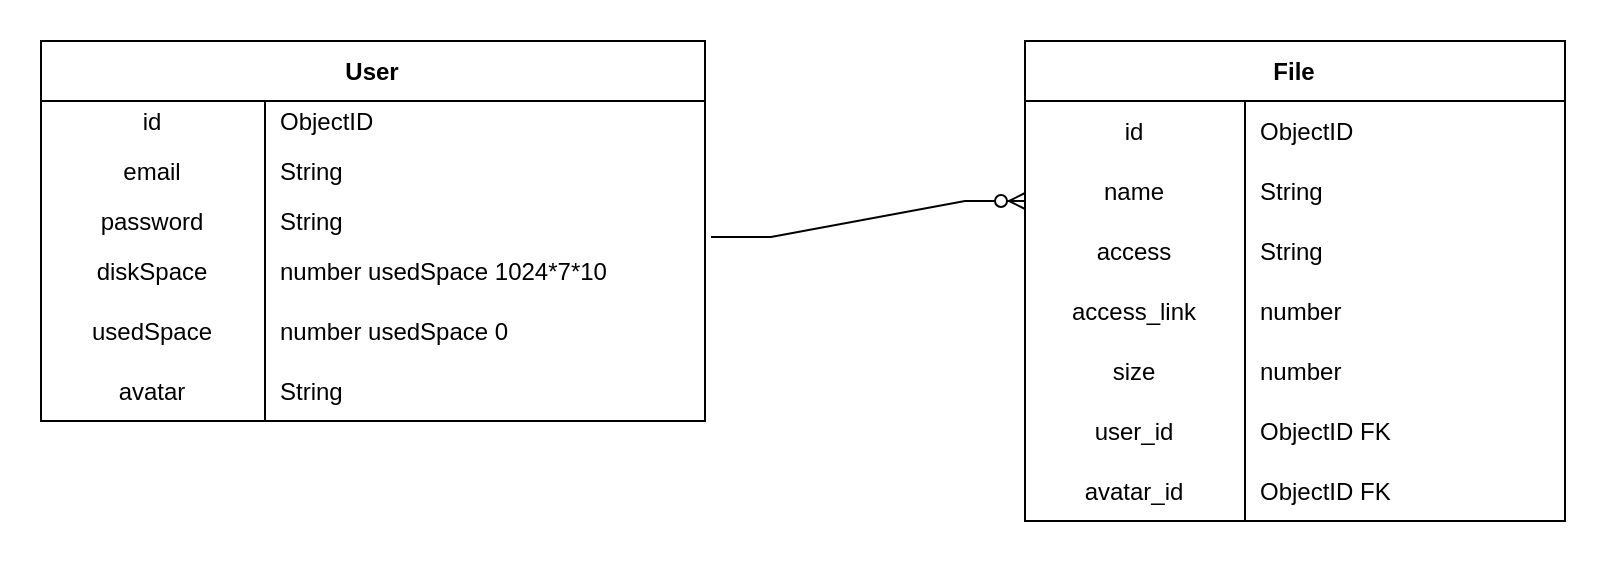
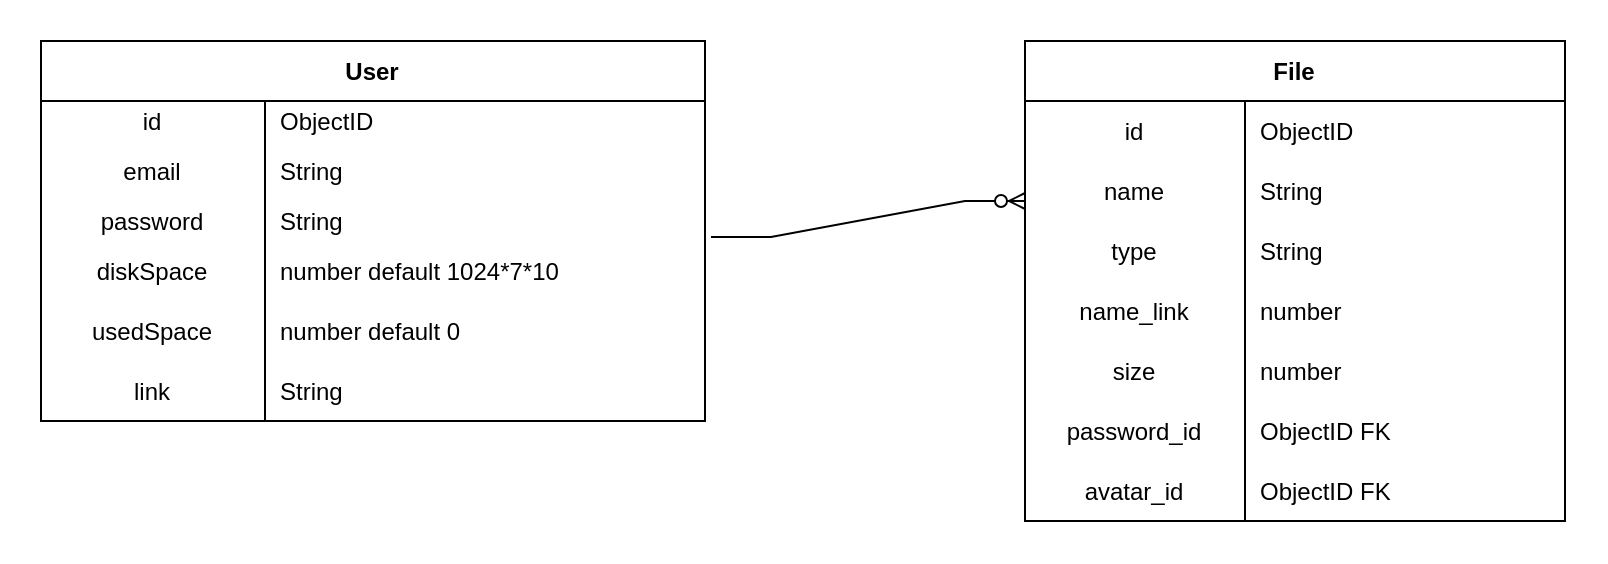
- <mxCell id="10" value="access" style="shape=partialRectangle;connectable=0;fillColor=none;top=0;left=0;bottom=0;right=0;editable=1;overflow=hidden;" vertex="1" parent="9"><mxGeometry width="110" height="30" as="geometry"><mxRectangle width="110" height="30" as="alternateBounds" /></mxGeometry></mxCell>
+ <mxCell id="10" value="type" style="shape=partialRectangle;connectable=0;fillColor=none;top=0;left=0;bottom=0;right=0;editable=1;overflow=hidden;" vertex="1" parent="9"><mxGeometry width="110" height="30" as="geometry"><mxRectangle width="110" height="30" as="alternateBounds" /></mxGeometry></mxCell>
- <mxCell id="36" value="number usedSpace 1024*7*10" style="shape=partialRectangle;connectable=0;fillColor=none;top=0;left=0;bottom=0;right=0;align=left;spacingLeft=6;overflow=hidden;" vertex="1" parent="34"><mxGeometry x="112" width="220" height="30" as="geometry"><mxRectangle width="220" height="30" as="alternateBounds" /></mxGeometry></mxCell>
+ <mxCell id="36" value="number default 1024*7*10" style="shape=partialRectangle;connectable=0;fillColor=none;top=0;left=0;bottom=0;right=0;align=left;spacingLeft=6;overflow=hidden;" vertex="1" parent="34"><mxGeometry x="112" width="220" height="30" as="geometry"><mxRectangle width="220" height="30" as="alternateBounds" /></mxGeometry></mxCell>
- <mxCell id="13" value="access_link" style="shape=partialRectangle;connectable=0;fillColor=none;top=0;left=0;bottom=0;right=0;editable=1;overflow=hidden;" vertex="1" parent="12"><mxGeometry width="110" height="30" as="geometry"><mxRectangle width="110" height="30" as="alternateBounds" /></mxGeometry></mxCell>
+ <mxCell id="13" value="name_link" style="shape=partialRectangle;connectable=0;fillColor=none;top=0;left=0;bottom=0;right=0;editable=1;overflow=hidden;" vertex="1" parent="12"><mxGeometry width="110" height="30" as="geometry"><mxRectangle width="110" height="30" as="alternateBounds" /></mxGeometry></mxCell>
- <mxCell id="39" value="number usedSpace 0" style="shape=partialRectangle;connectable=0;fillColor=none;top=0;left=0;bottom=0;right=0;align=left;spacingLeft=6;overflow=hidden;" vertex="1" parent="37"><mxGeometry x="112" width="220" height="30" as="geometry"><mxRectangle width="220" height="30" as="alternateBounds" /></mxGeometry></mxCell>
+ <mxCell id="39" value="number default 0" style="shape=partialRectangle;connectable=0;fillColor=none;top=0;left=0;bottom=0;right=0;align=left;spacingLeft=6;overflow=hidden;" vertex="1" parent="37"><mxGeometry x="112" width="220" height="30" as="geometry"><mxRectangle width="220" height="30" as="alternateBounds" /></mxGeometry></mxCell>
- <mxCell id="41" value="avatar" style="shape=partialRectangle;connectable=0;fillColor=none;top=0;left=0;bottom=0;right=0;editable=1;overflow=hidden;" vertex="1" parent="40"><mxGeometry width="112" height="30" as="geometry"><mxRectangle width="112" height="30" as="alternateBounds" /></mxGeometry></mxCell>
+ <mxCell id="41" value="link" style="shape=partialRectangle;connectable=0;fillColor=none;top=0;left=0;bottom=0;right=0;editable=1;overflow=hidden;" vertex="1" parent="40"><mxGeometry width="112" height="30" as="geometry"><mxRectangle width="112" height="30" as="alternateBounds" /></mxGeometry></mxCell>
- <mxCell id="19" value="user_id" style="shape=partialRectangle;connectable=0;fillColor=none;top=0;left=0;bottom=0;right=0;editable=1;overflow=hidden;" vertex="1" parent="18"><mxGeometry width="110" height="30" as="geometry"><mxRectangle width="110" height="30" as="alternateBounds" /></mxGeometry></mxCell>
+ <mxCell id="19" value="password_id" style="shape=partialRectangle;connectable=0;fillColor=none;top=0;left=0;bottom=0;right=0;editable=1;overflow=hidden;" vertex="1" parent="18"><mxGeometry width="110" height="30" as="geometry"><mxRectangle width="110" height="30" as="alternateBounds" /></mxGeometry></mxCell>
